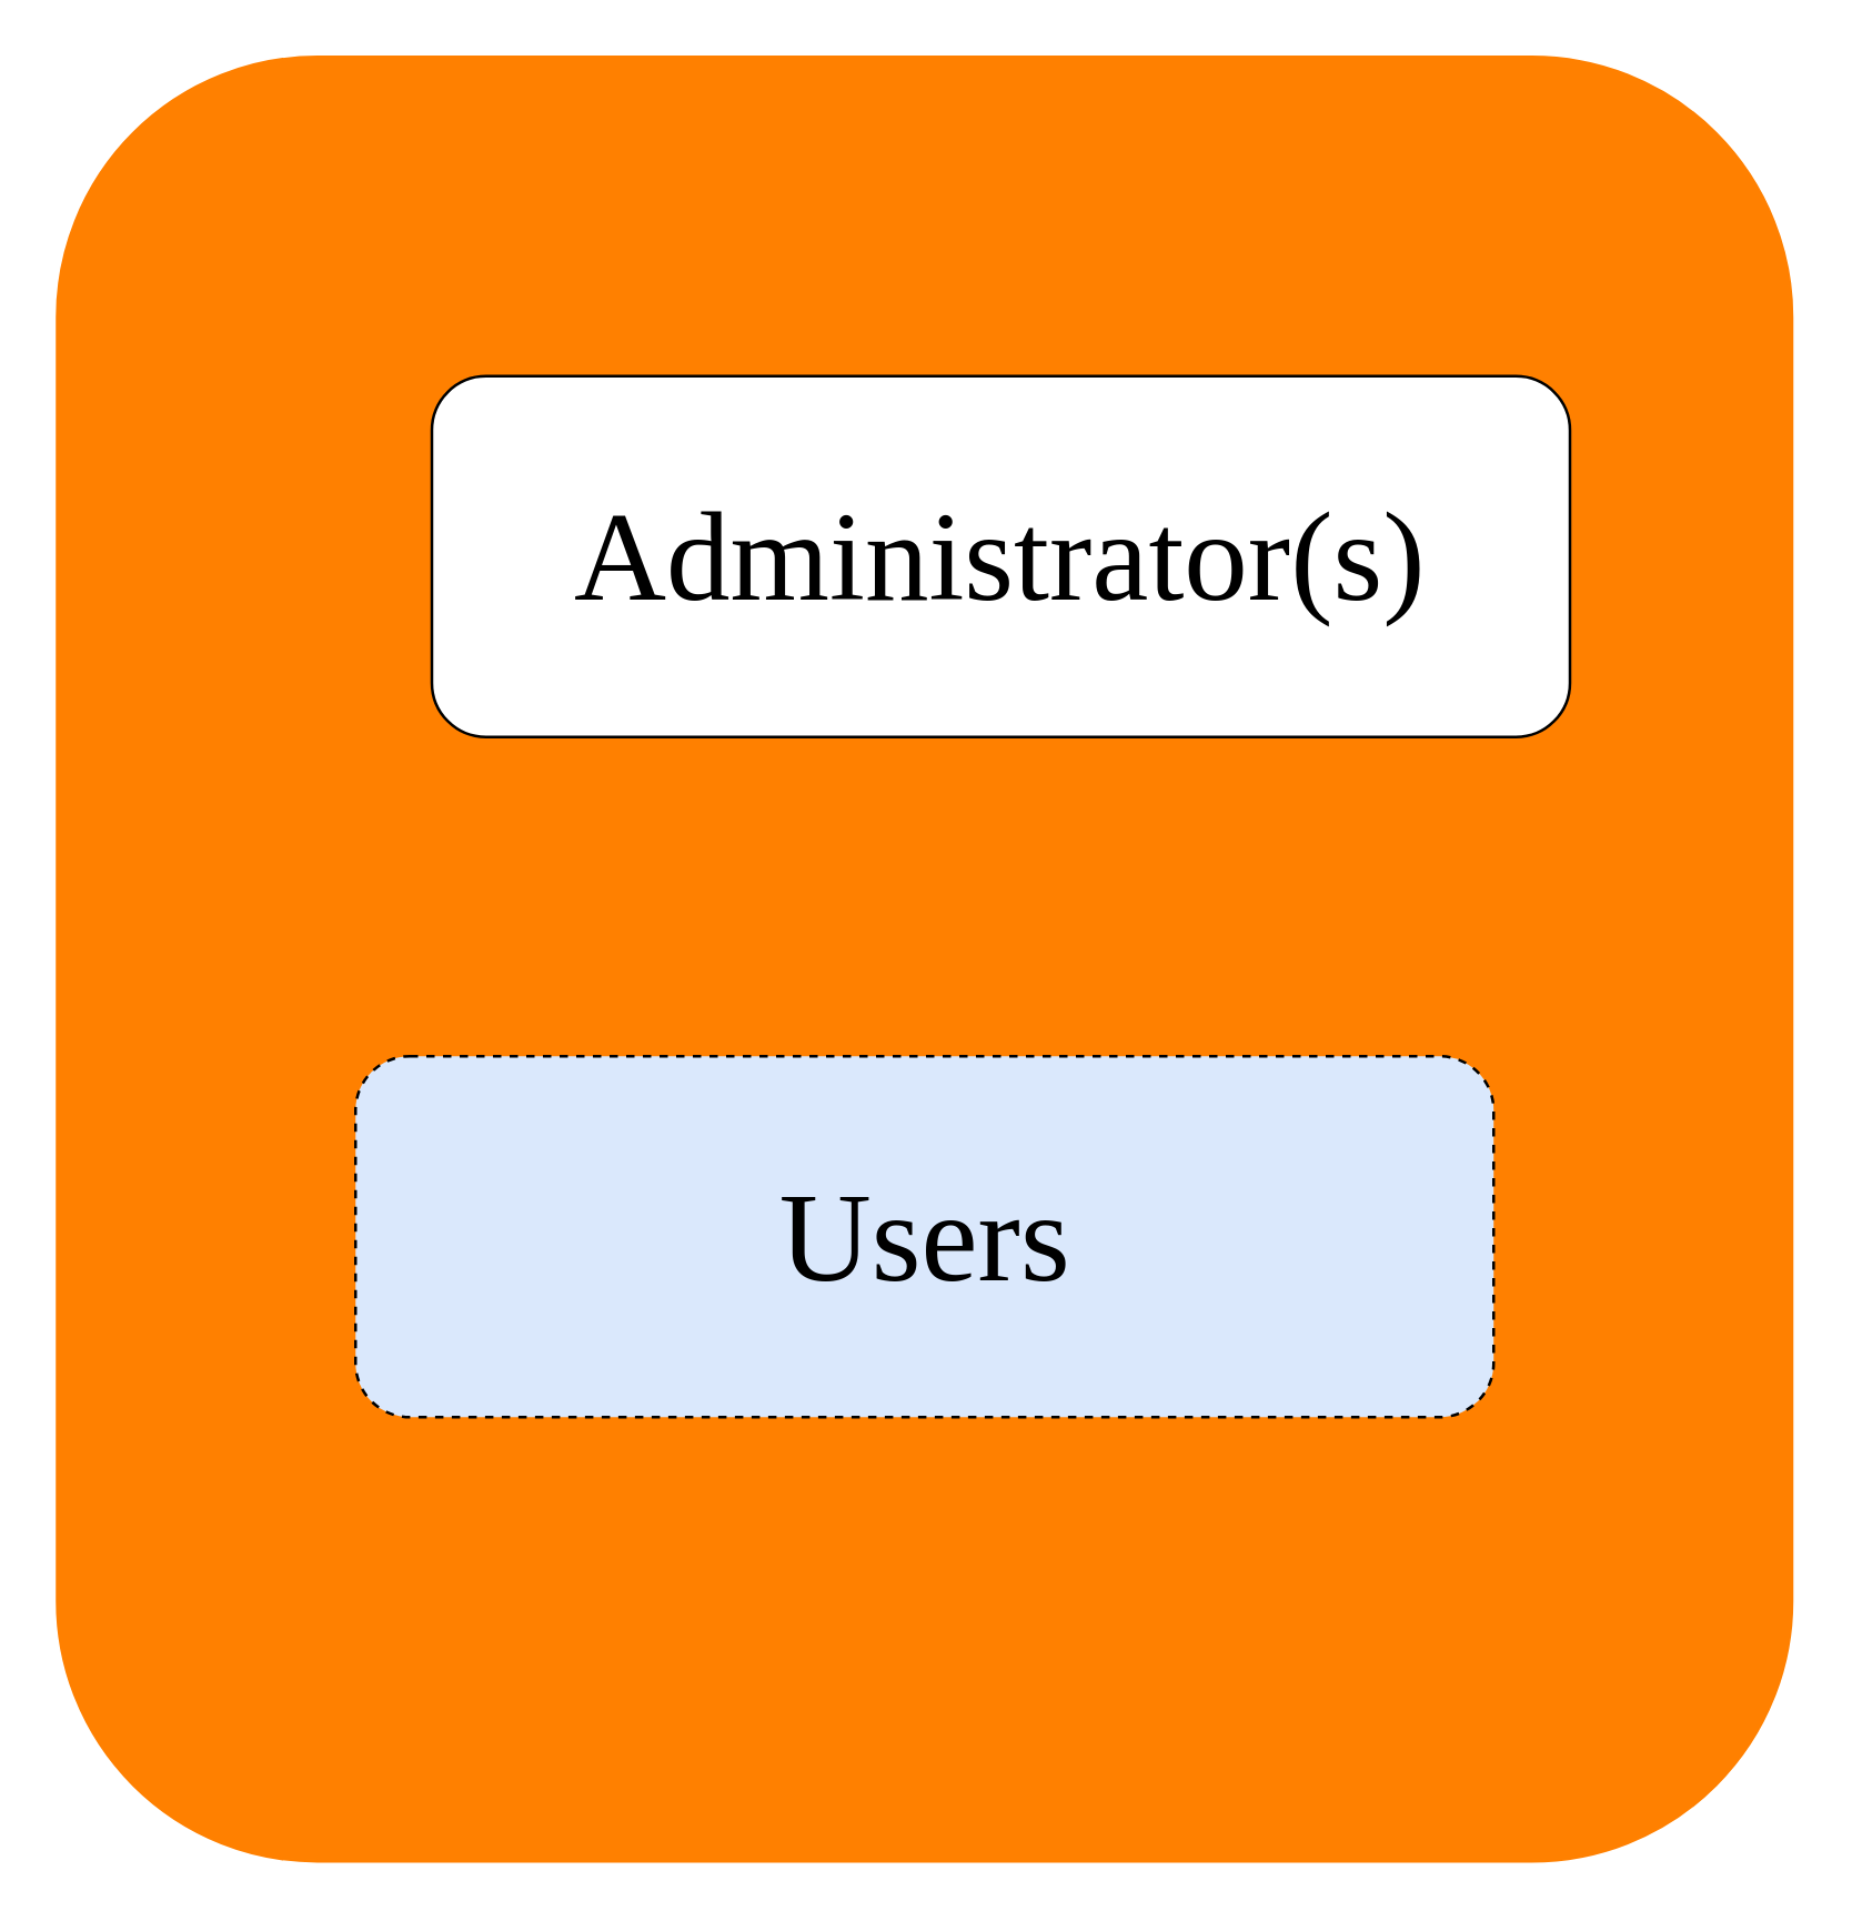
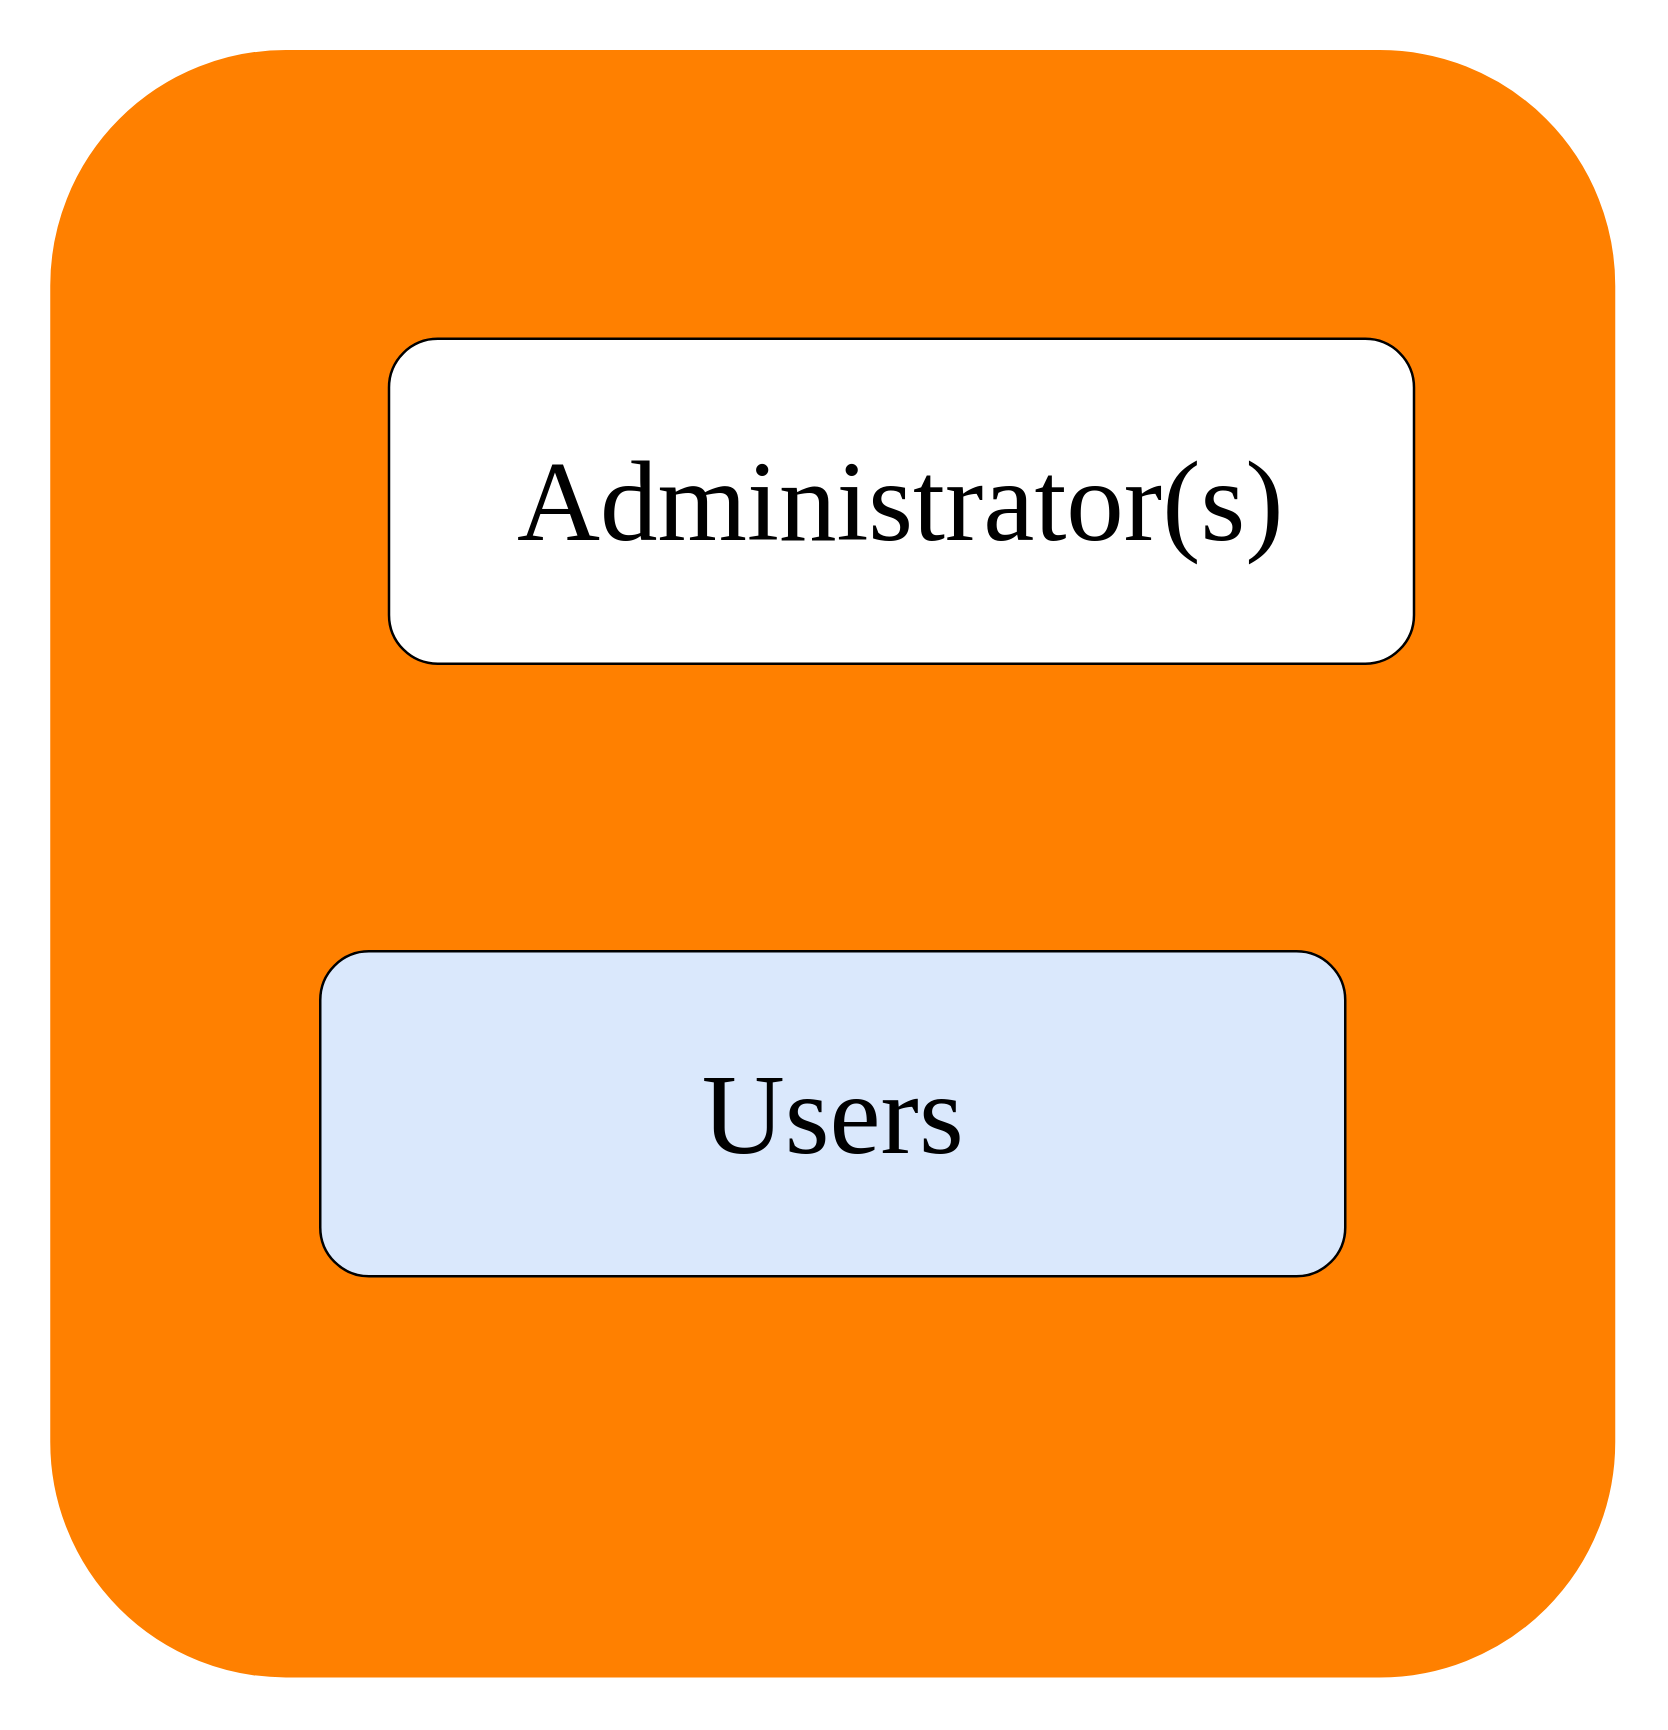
- <mxCell id="3" value="&lt;font style=&quot;font-size: 46px&quot; face=&quot;Times New Roman&quot;&gt;Users&lt;/font&gt;" style="rounded=1;whiteSpace=wrap;html=1;fillColor=#dae8fc;dashed=1;" vertex="1" parent="1"><mxGeometry x="127.5" y="380" width="410" height="130" as="geometry" /></mxCell>
+ <mxCell id="3" value="&lt;font style=&quot;font-size: 46px&quot; face=&quot;Times New Roman&quot;&gt;Users&lt;/font&gt;" style="rounded=1;whiteSpace=wrap;html=1;fillColor=#dae8fc;" vertex="1" parent="1"><mxGeometry x="127.5" y="380" width="410" height="130" as="geometry" /></mxCell>
